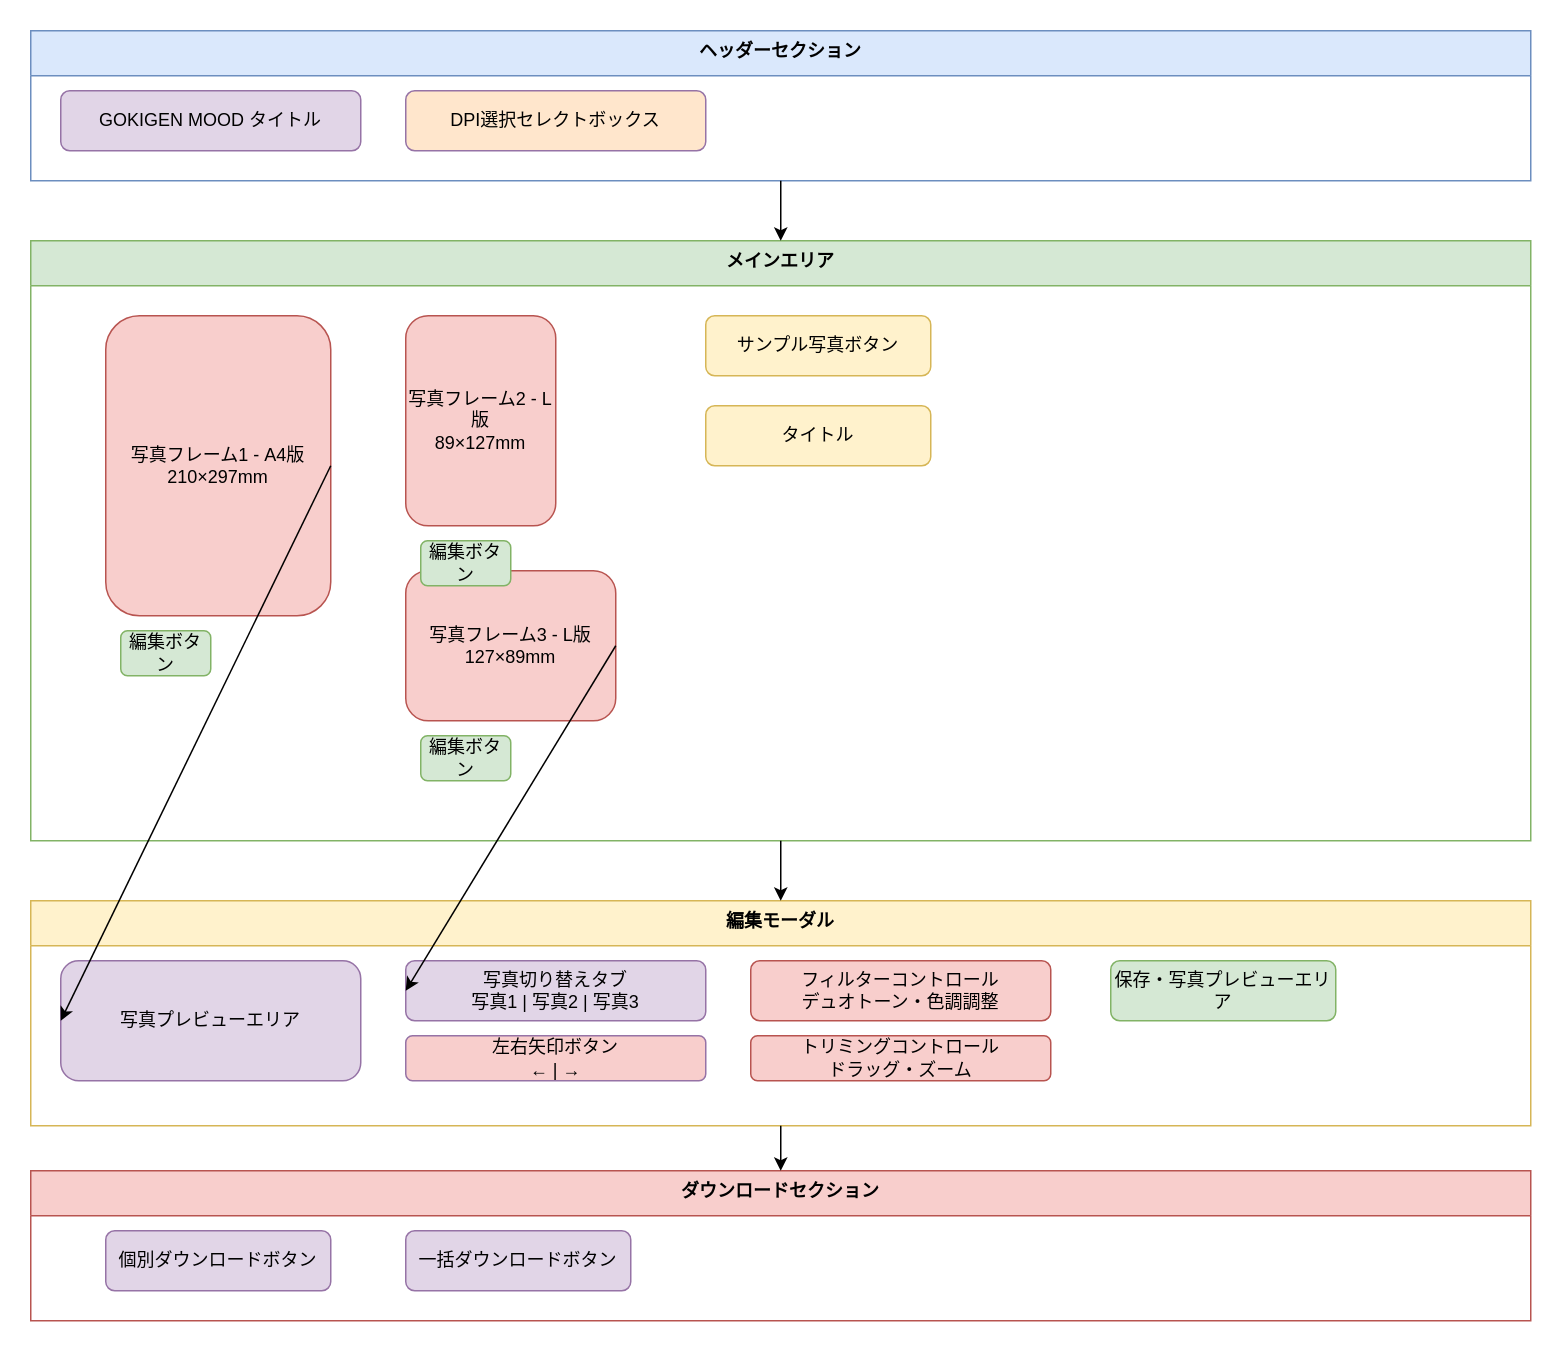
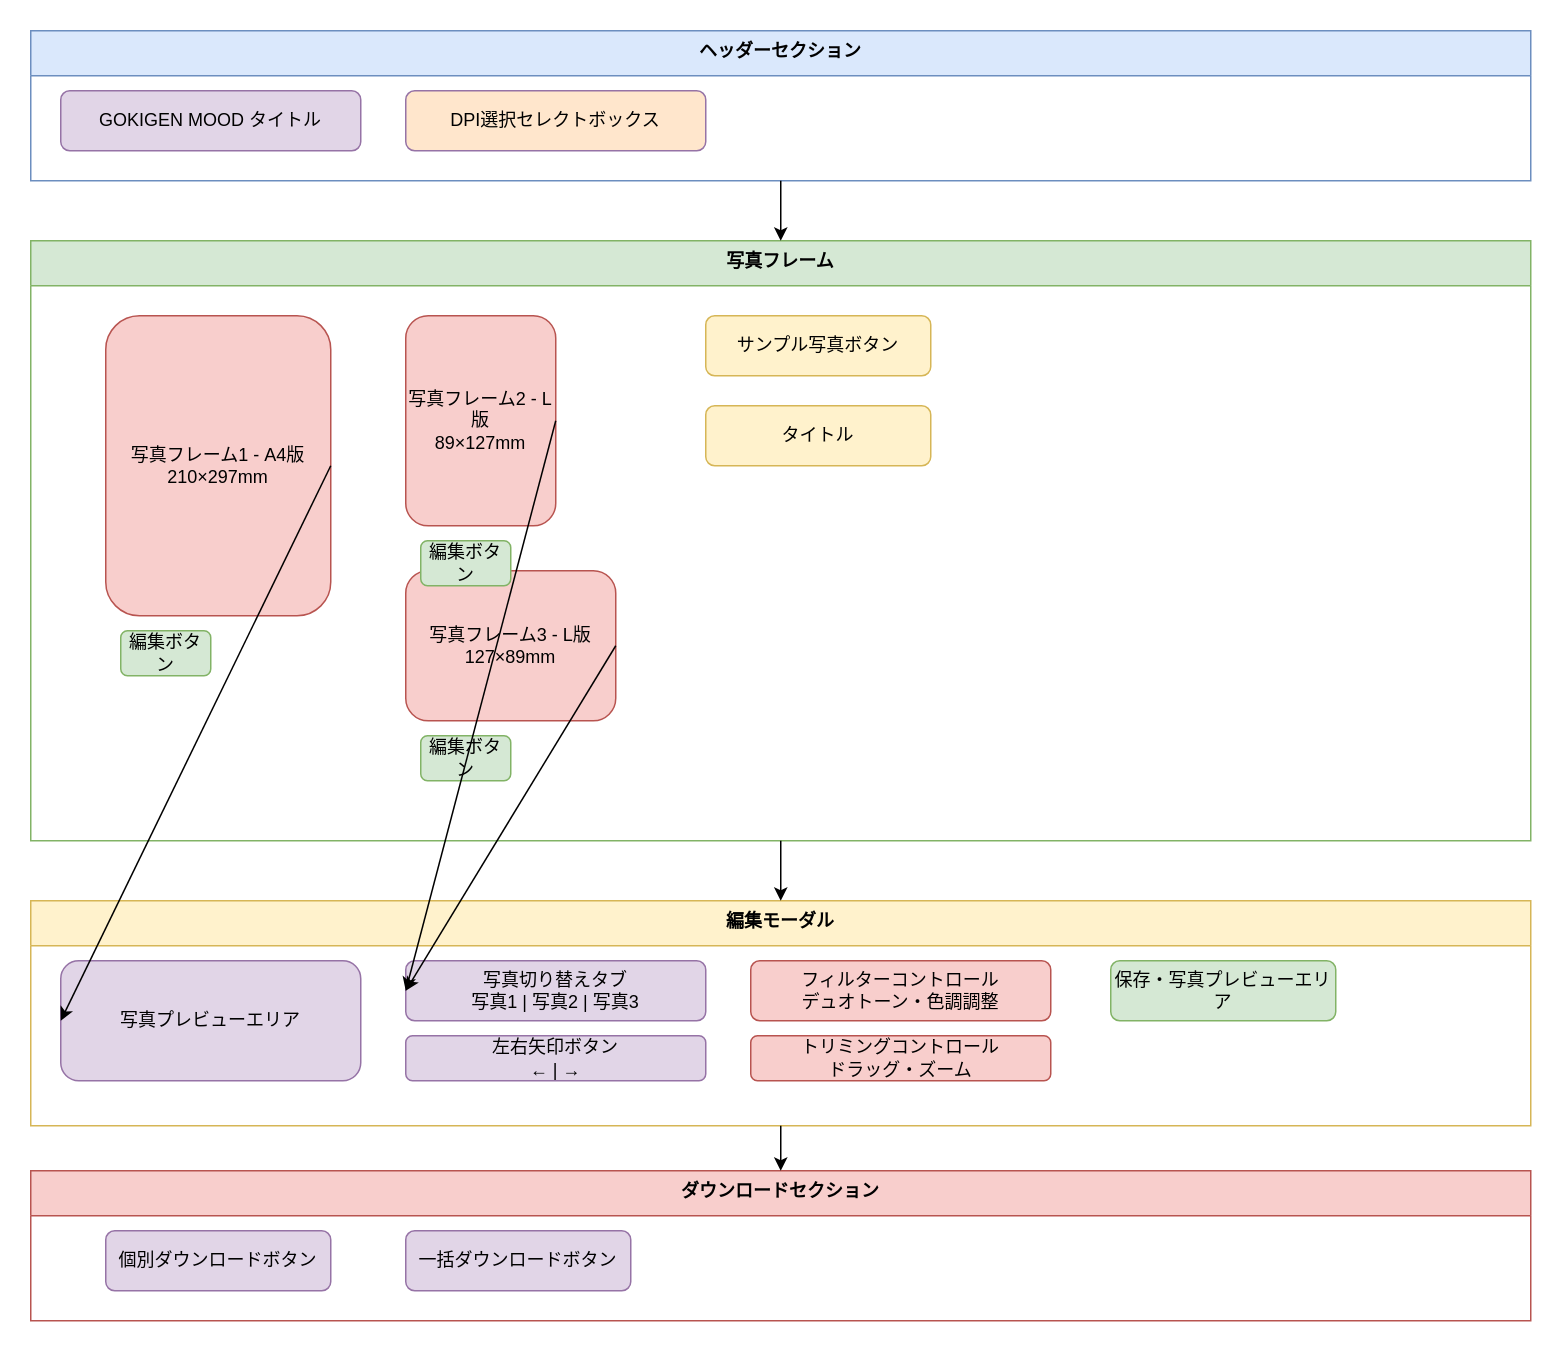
- <mxCell id="5" value="メインエリア" style="swimlane;fontStyle=1;align=center;verticalAlign=top;childLayout=stackLayout;horizontal=1;startSize=30;horizontalStack=0;resizeParent=1;resizeLast=0;collapsible=1;marginBottom=0;whiteSpace=wrap;html=1;fillColor=#d5e8d4;strokeColor=#82b366;" vertex="1" parent="1"><mxGeometry x="20" y="160" width="1000" height="400" as="geometry" /></mxCell>
+ <mxCell id="5" value="写真フレーム" style="swimlane;fontStyle=1;align=center;verticalAlign=top;childLayout=stackLayout;horizontal=1;startSize=30;horizontalStack=0;resizeParent=1;resizeLast=0;collapsible=1;marginBottom=0;whiteSpace=wrap;html=1;fillColor=#d5e8d4;strokeColor=#82b366;" vertex="1" parent="1"><mxGeometry x="20" y="160" width="1000" height="400" as="geometry" /></mxCell>
+ <mxCell id="28" value="" style="endArrow=classic;html=1;rounded=0;exitX=1;exitY=0.5;exitDx=0;exitDy=0;entryX=0;entryY=0.5;entryDx=0;entryDy=0;" edge="1" parent="1" source="7" target="16"><mxGeometry width="50" height="50" relative="1" as="geometry"><mxPoint x="330" y="100" as="sourcePoint" /><mxPoint x="380" y="50" as="targetPoint" /></mxGeometry></mxCell>
- <mxCell id="17" value="左右矢印ボタン&#10;← | →" style="rounded=1;whiteSpace=wrap;html=1;fillColor=#f8cecc;strokeColor=#9673a6;" vertex="1" parent="14"><mxGeometry x="250" y="90" width="200" height="30" as="geometry" /></mxCell>
+ <mxCell id="17" value="左右矢印ボタン&#10;← | →" style="rounded=1;whiteSpace=wrap;html=1;fillColor=#e1d5e7;strokeColor=#9673a6;" vertex="1" parent="14"><mxGeometry x="250" y="90" width="200" height="30" as="geometry" /></mxCell>
